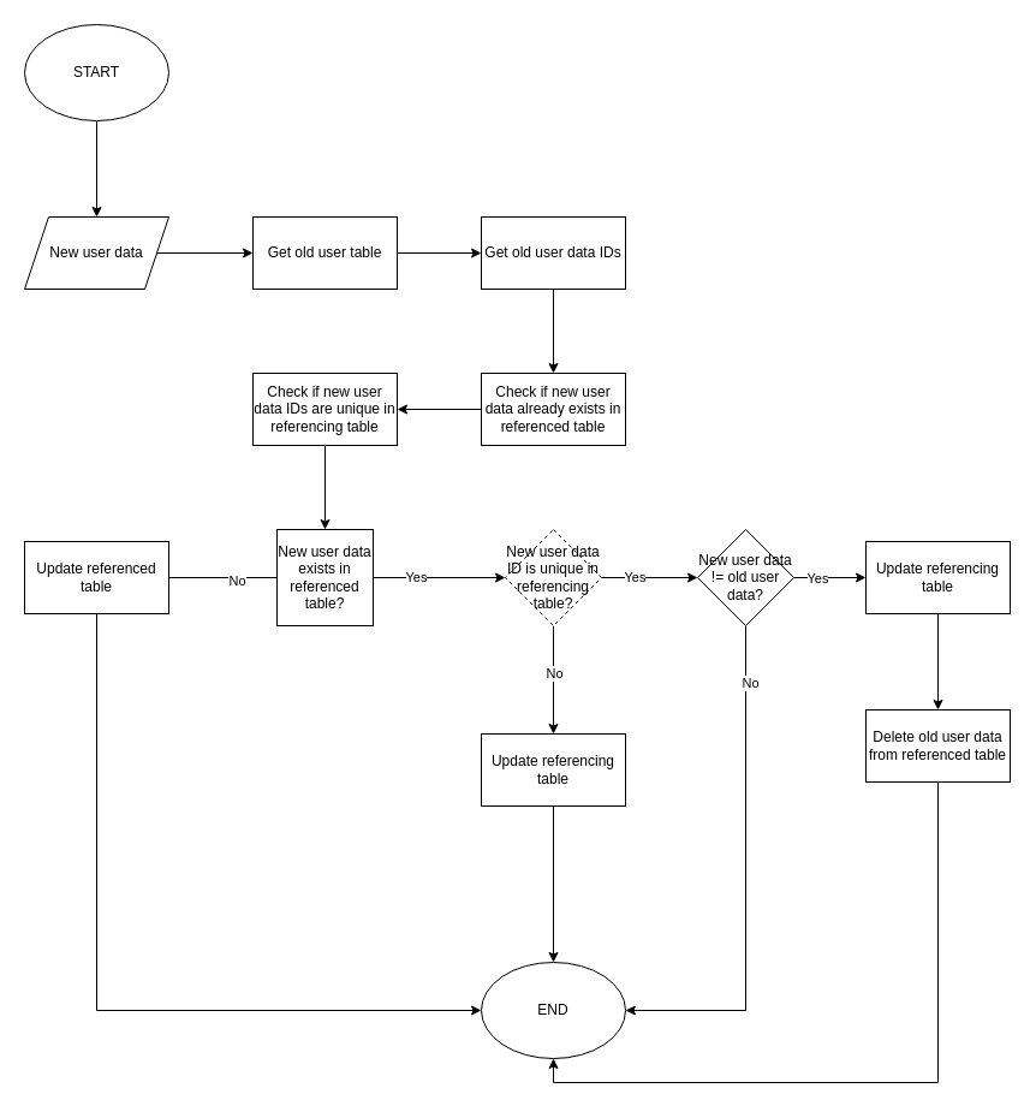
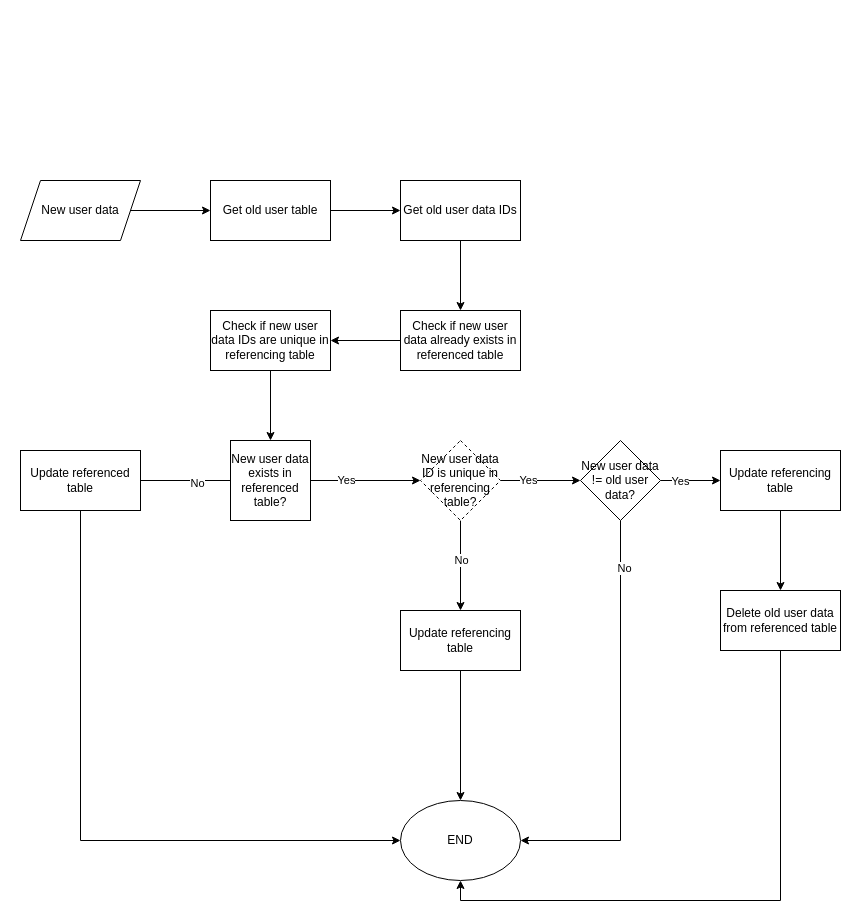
- <mxCell id="3" value="START" style="ellipse;whiteSpace=wrap;html=1;" vertex="1" parent="1"><mxGeometry width="120" height="80" as="geometry" x="20" y="20" /></mxCell>
- <mxCell id="2" style="edgeStyle=orthogonalEdgeStyle;rounded=0;orthogonalLoop=1;jettySize=auto;html=1;exitX=0.5;exitY=1;exitDx=0;exitDy=0;entryX=0.5;entryY=0;entryDx=0;entryDy=0;" edge="1" parent="1" source="3" target="5"><mxGeometry relative="1" as="geometry" /></mxCell>
